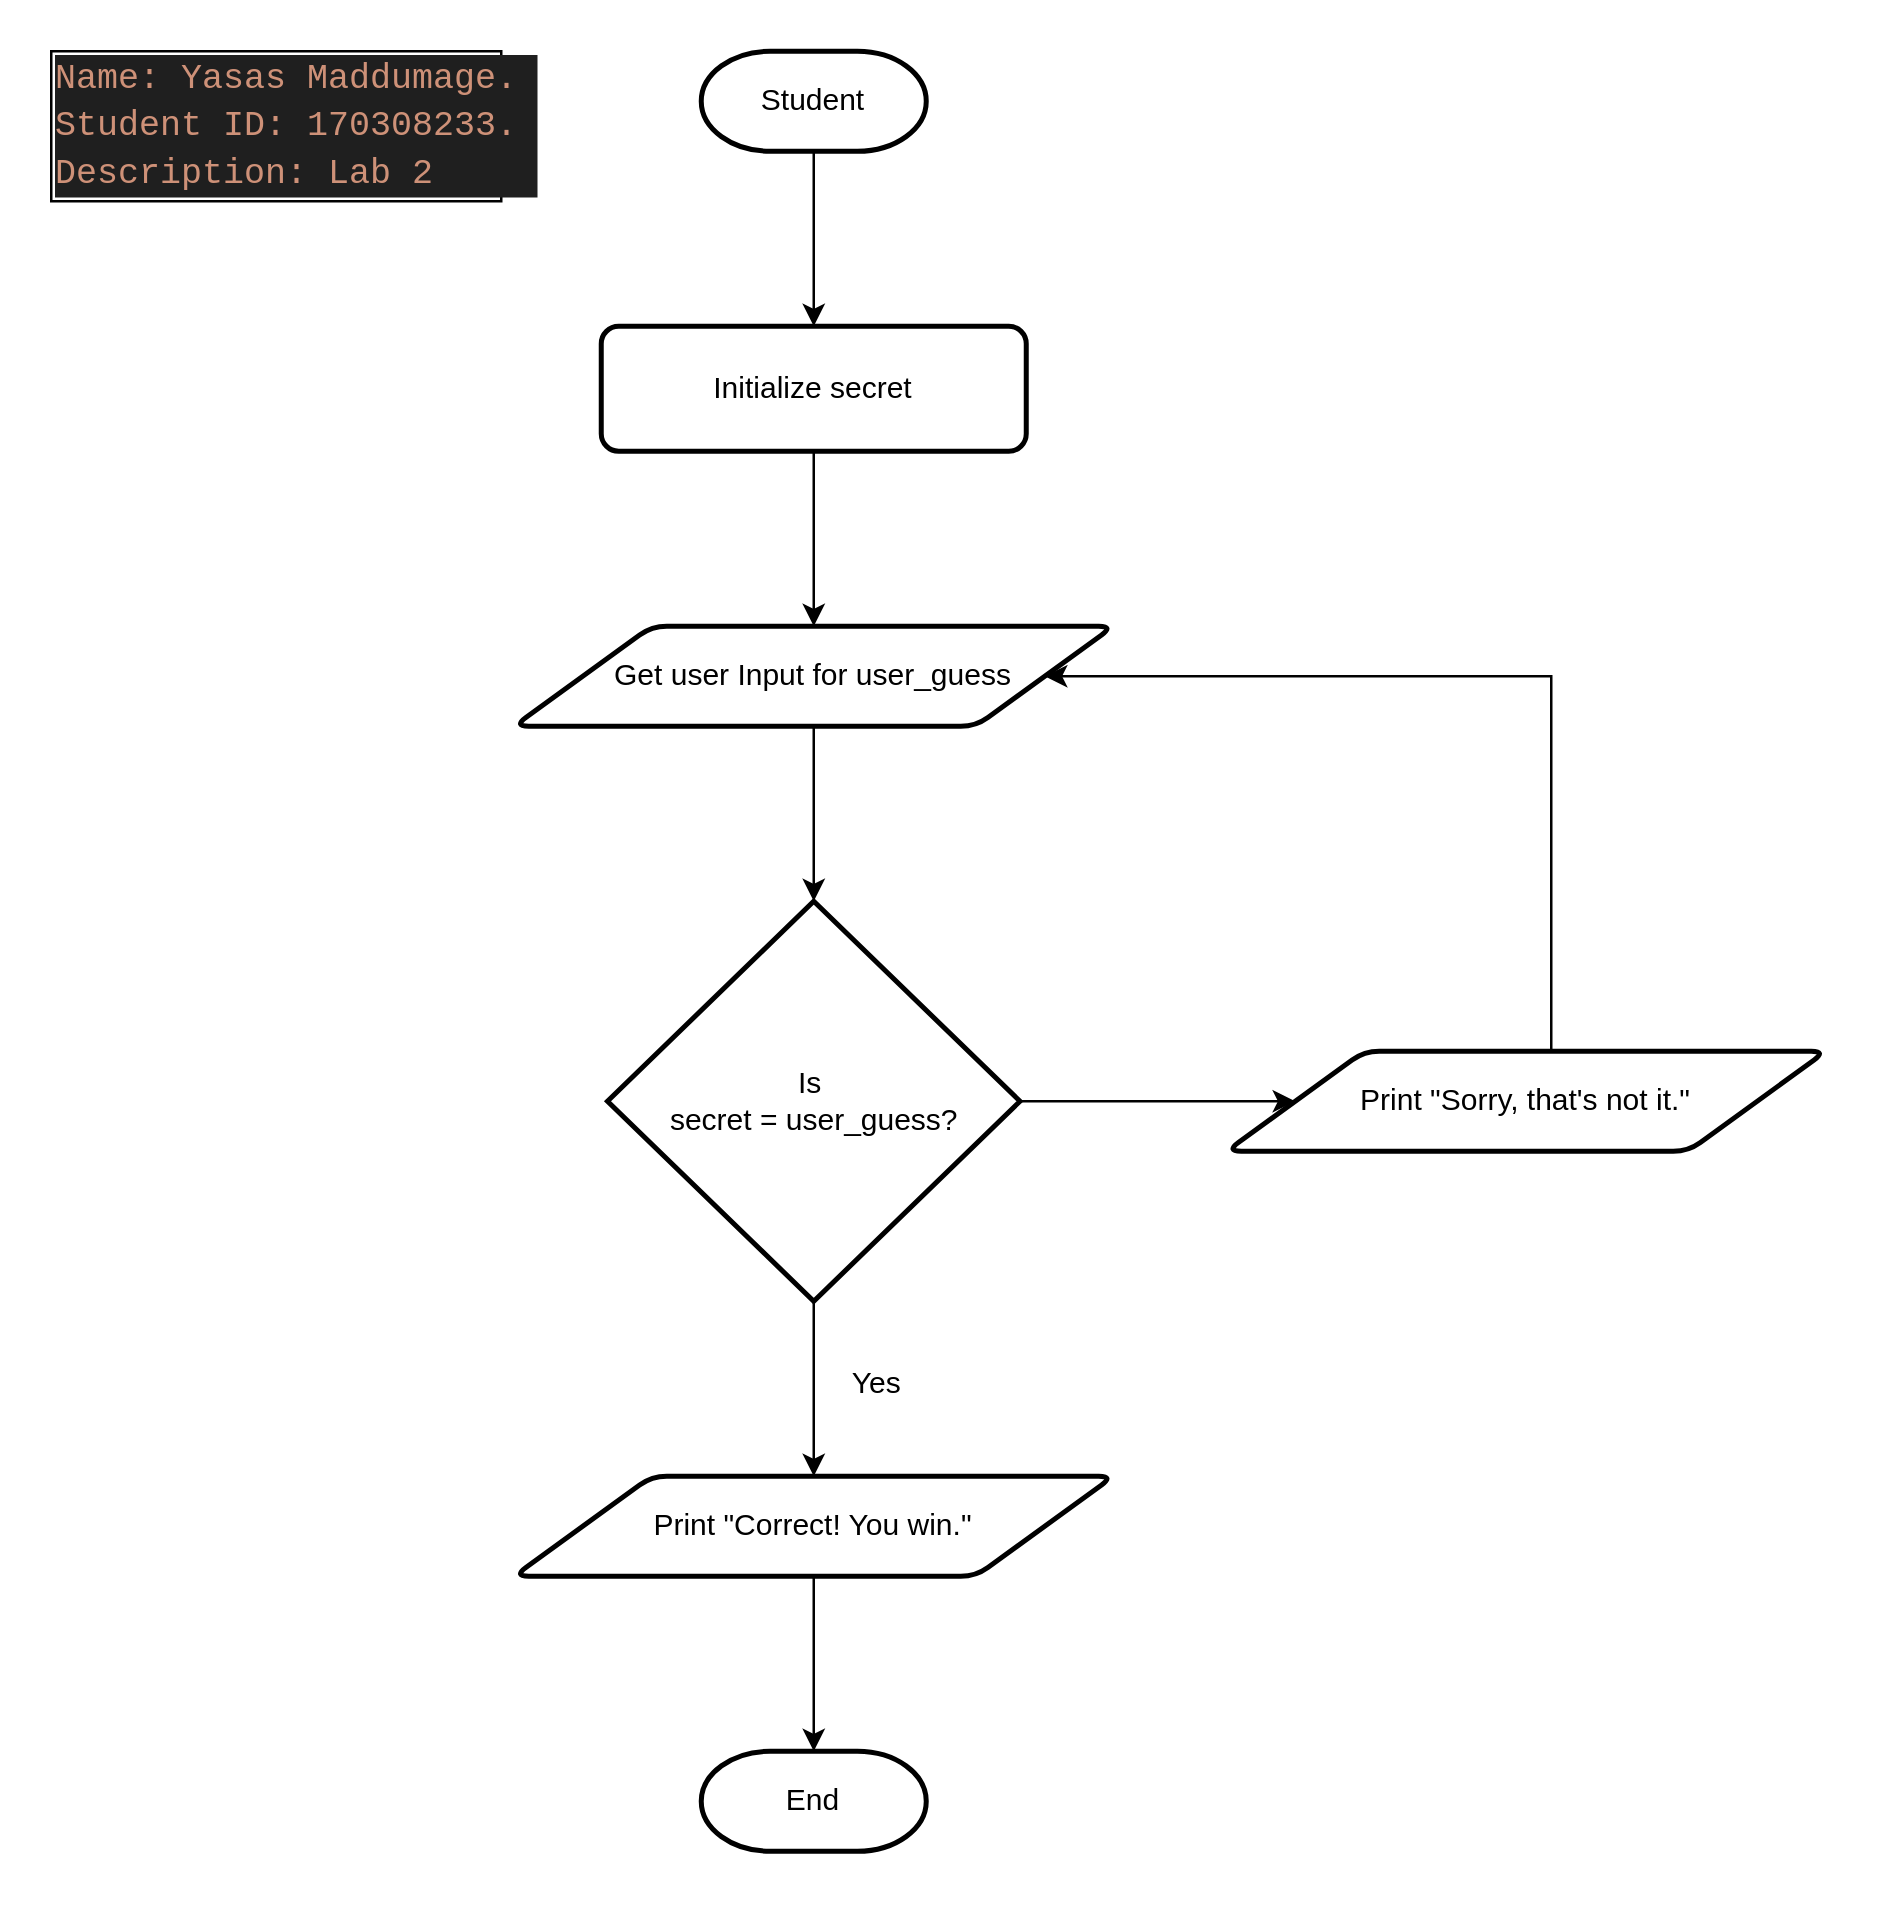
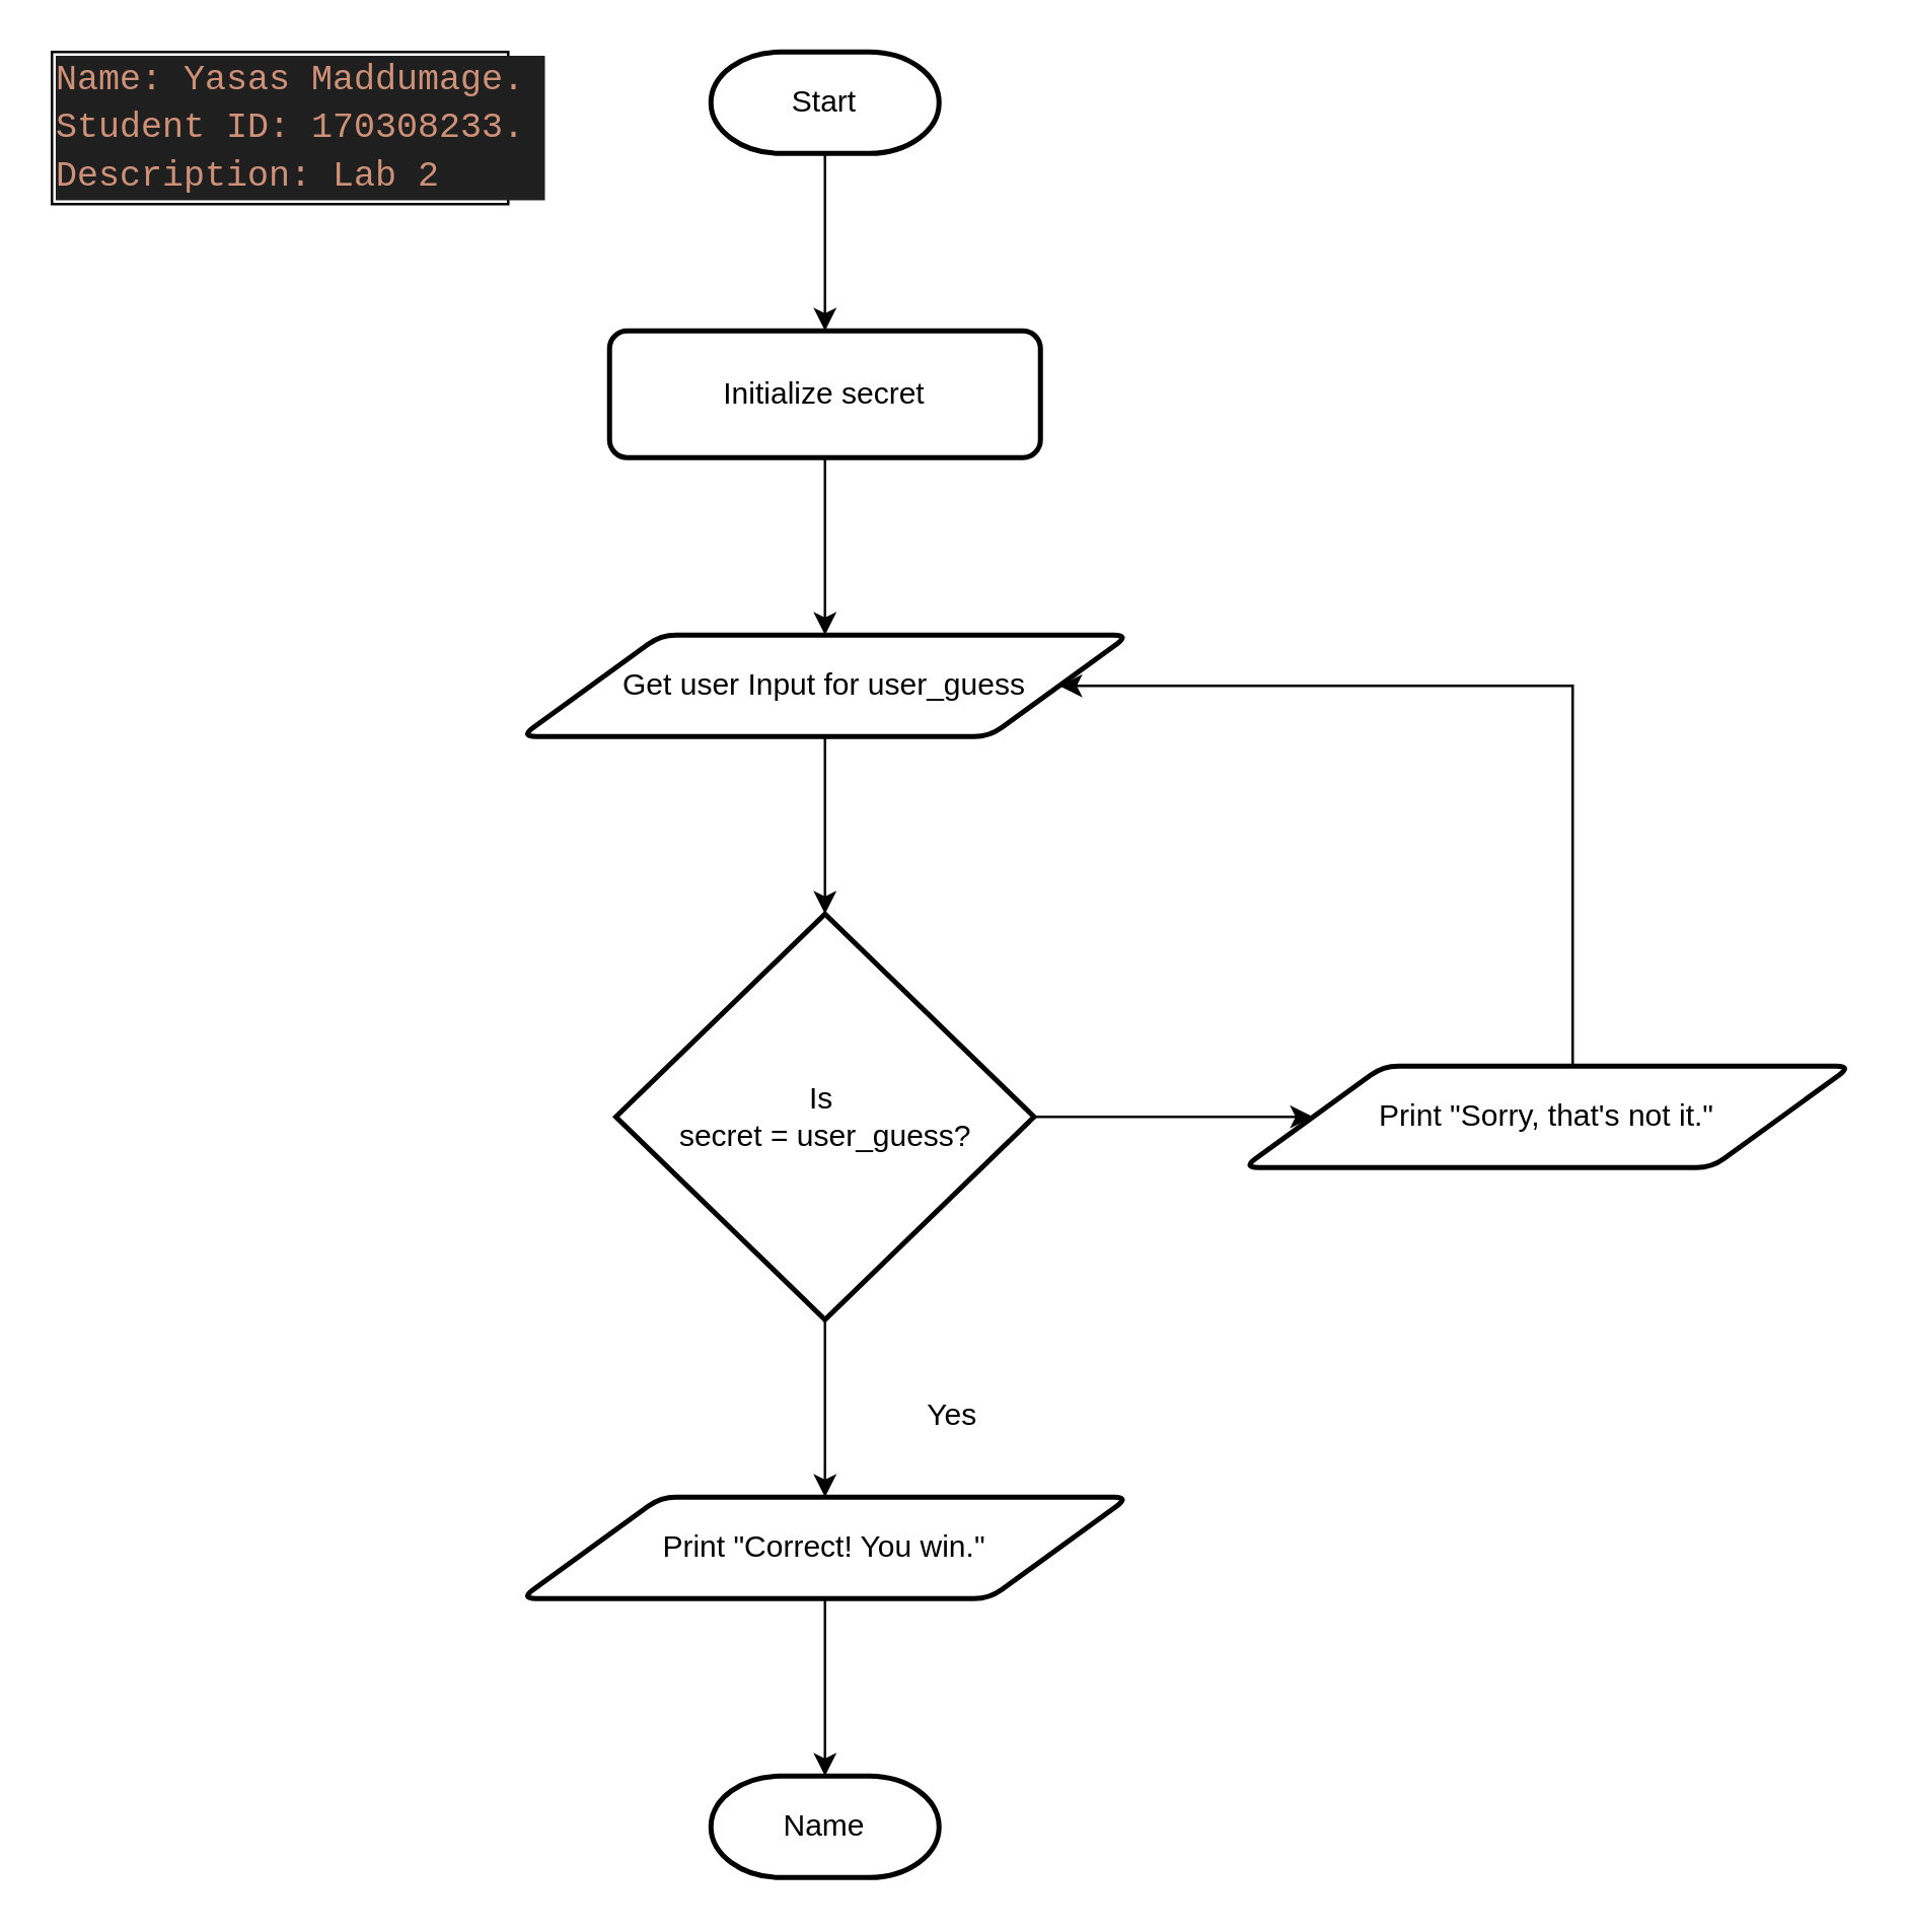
- <mxCell id="3" value="Student" style="strokeWidth=2;html=1;shape=mxgraph.flowchart.terminator;whiteSpace=wrap;" parent="1" vertex="1"><mxGeometry x="280" y="20" width="90" height="40" as="geometry" /></mxCell>
+ <mxCell id="3" value="Start" style="strokeWidth=2;html=1;shape=mxgraph.flowchart.terminator;whiteSpace=wrap;" parent="1" vertex="1"><mxGeometry x="280" y="20" width="90" height="40" as="geometry" /></mxCell>
- <mxCell id="14" value="Yes" style="text;html=1;align=center;verticalAlign=middle;resizable=0;points=[];autosize=1;strokeColor=none;fillColor=none;" parent="1" vertex="1"><mxGeometry x="330" y="538" width="40" height="30" as="geometry" /></mxCell>
+ <mxCell id="14" value="Yes" style="text;html=1;align=center;verticalAlign=middle;resizable=0;points=[];autosize=1;strokeColor=none;fillColor=none;" parent="1" vertex="1"><mxGeometry x="355" y="543" width="40" height="30" as="geometry" /></mxCell>
- <mxCell id="11" value="End" style="strokeWidth=2;html=1;shape=mxgraph.flowchart.terminator;whiteSpace=wrap;" parent="1" vertex="1"><mxGeometry x="280" y="700" width="90" height="40" as="geometry" /></mxCell>
+ <mxCell id="11" value="Name" style="strokeWidth=2;html=1;shape=mxgraph.flowchart.terminator;whiteSpace=wrap;" parent="1" vertex="1"><mxGeometry x="280" y="700" width="90" height="40" as="geometry" /></mxCell>
